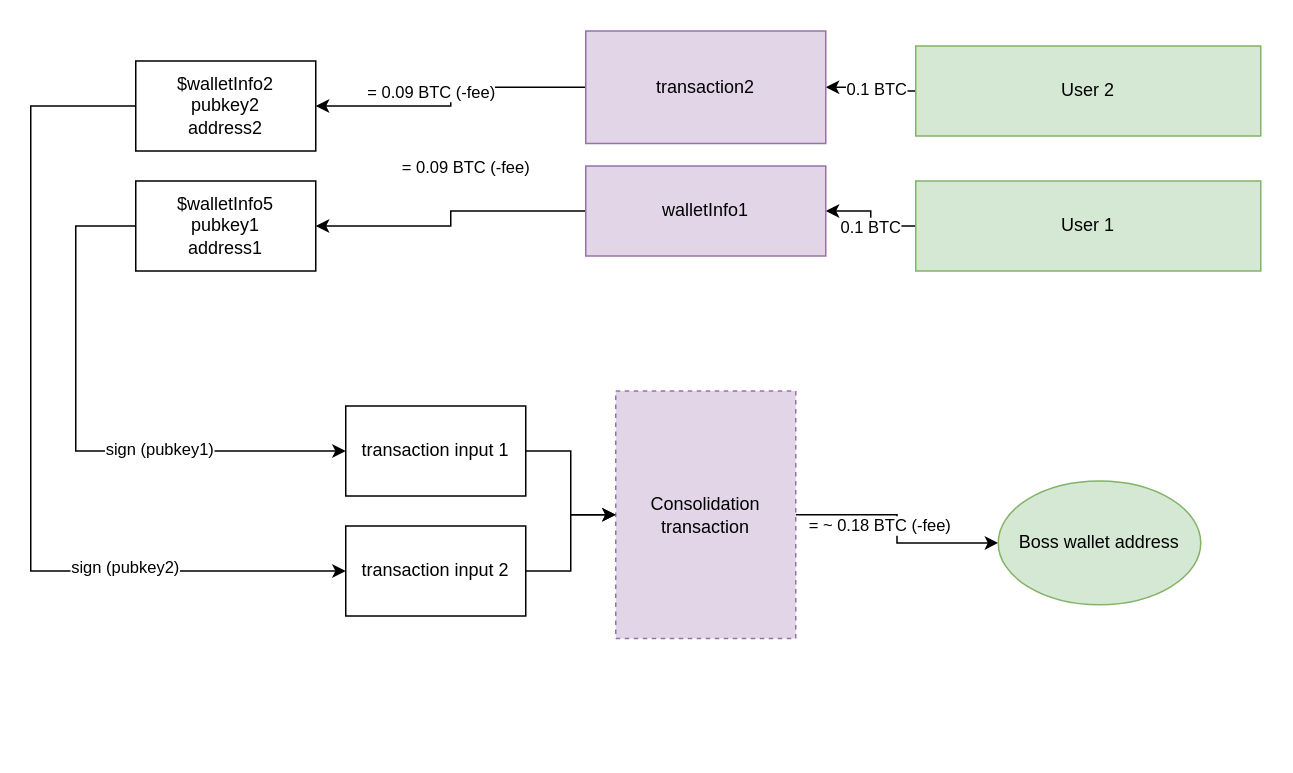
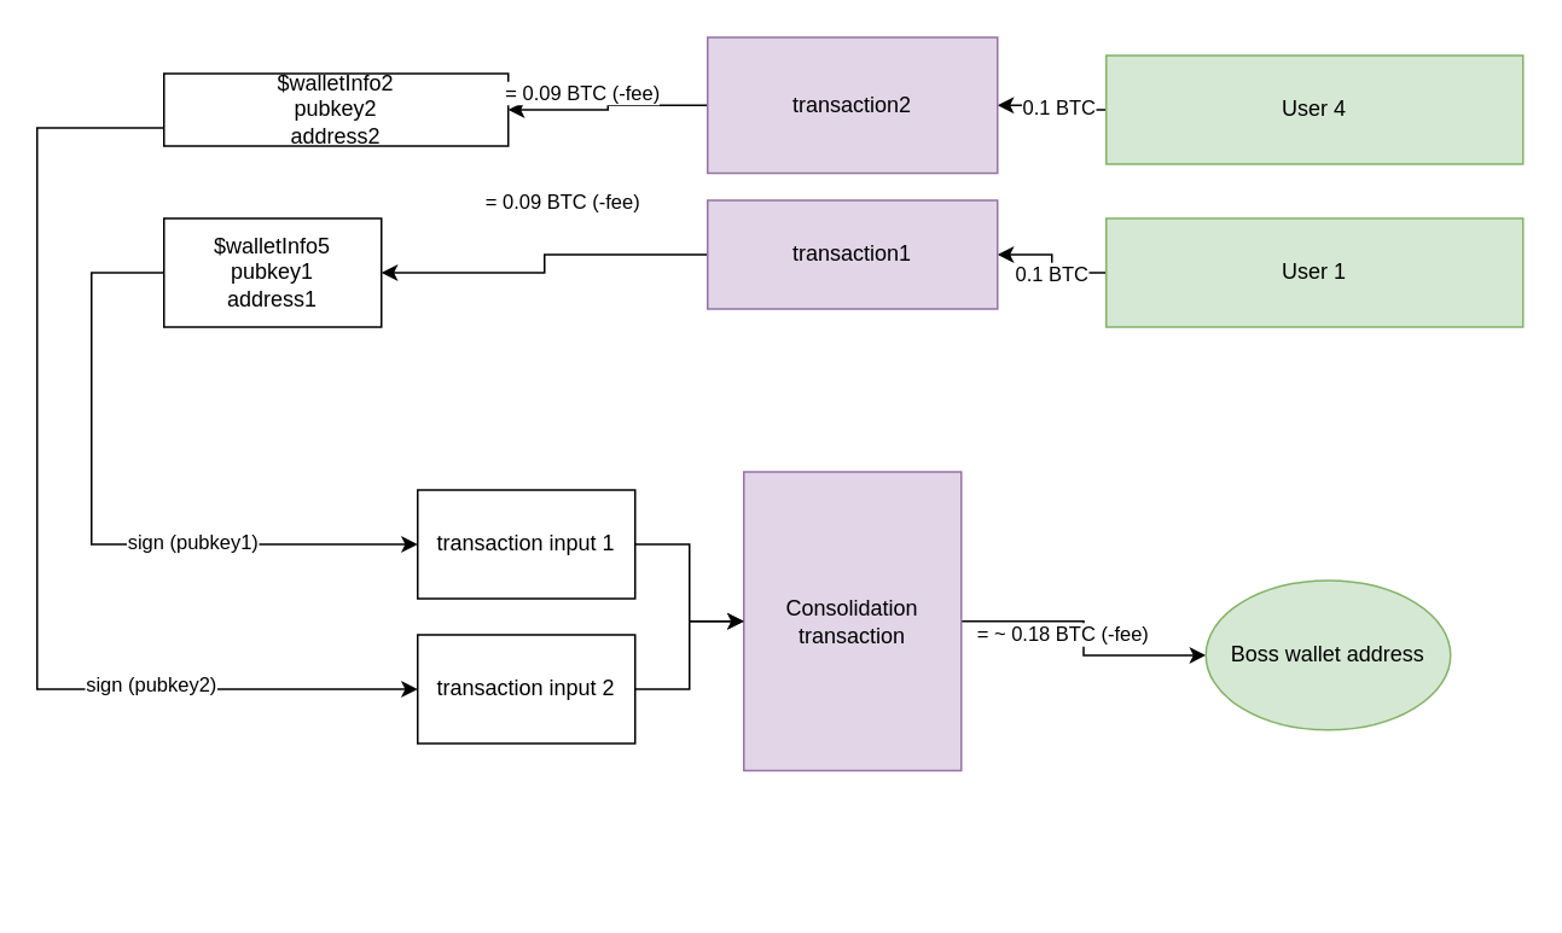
- <mxCell id="16" value="User 2" style="rounded=0;whiteSpace=wrap;html=1;fillColor=#d5e8d4;strokeColor=#82b366;" vertex="1" parent="1"><mxGeometry x="610" y="30" width="230" height="60" as="geometry" /></mxCell>
+ <mxCell id="16" value="User 4" style="rounded=0;whiteSpace=wrap;html=1;fillColor=#d5e8d4;strokeColor=#82b366;" vertex="1" parent="1"><mxGeometry x="610" y="30" width="230" height="60" as="geometry" /></mxCell>
- <mxCell id="13" value="$walletInfo2&lt;br&gt;pubkey2&lt;br&gt;address2" style="rounded=0;whiteSpace=wrap;html=1;" vertex="1" parent="1"><mxGeometry x="90" y="40" width="120" height="60" as="geometry" /></mxCell>
+ <mxCell id="13" value="$walletInfo2&lt;br&gt;pubkey2&lt;br&gt;address2" style="rounded=0;whiteSpace=wrap;html=1;" vertex="1" parent="1"><mxGeometry x="90" y="40" width="190" height="40" as="geometry" /></mxCell>
- <mxCell id="10" value="walletInfo1" style="rounded=0;whiteSpace=wrap;html=1;fillColor=#e1d5e7;strokeColor=#9673a6;" vertex="1" parent="1"><mxGeometry x="390" y="110" width="160" height="60" as="geometry" /></mxCell>
+ <mxCell id="10" value="transaction1" style="rounded=0;whiteSpace=wrap;html=1;fillColor=#e1d5e7;strokeColor=#9673a6;" vertex="1" parent="1"><mxGeometry x="390" y="110" width="160" height="60" as="geometry" /></mxCell>
- <mxCell id="23" value="Consolidation transaction" style="rounded=0;whiteSpace=wrap;html=1;fillColor=#e1d5e7;strokeColor=#9673a6;dashed=1;" vertex="1" parent="1"><mxGeometry x="410" y="260" width="120" height="165" as="geometry" /></mxCell>
+ <mxCell id="23" value="Consolidation transaction" style="rounded=0;whiteSpace=wrap;html=1;fillColor=#e1d5e7;strokeColor=#9673a6;" vertex="1" parent="1"><mxGeometry x="410" y="260" width="120" height="165" as="geometry" /></mxCell>
